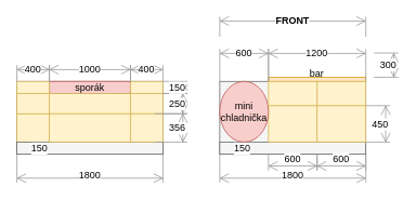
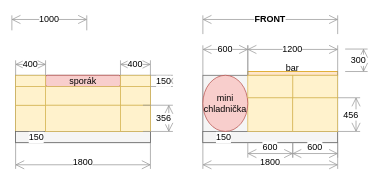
- <mxCell id="17" value="1000" style="shape=dimension;direction=west;whiteSpace=wrap;html=1;align=center;points=[];verticalAlign=top;spacingTop=-8;labelBackgroundColor=#ffffff;strokeColor=#999999;" vertex="1" parent="1"><mxGeometry x="60" y="80" width="100" height="20" as="geometry" /></mxCell>
+ <mxCell id="17" value="1000" style="shape=dimension;direction=west;whiteSpace=wrap;html=1;align=center;points=[];verticalAlign=top;spacingTop=-8;labelBackgroundColor=#ffffff;strokeColor=#999999;" vertex="1" parent="1"><mxGeometry x="15" y="20" width="100" height="20" as="geometry" /></mxCell>
- <mxCell id="19" value="250" style="shape=dimension;direction=north;whiteSpace=wrap;html=1;align=right;points=[];verticalAlign=middle;labelBackgroundColor=#ffffff;strokeColor=#999999;" vertex="1" parent="1"><mxGeometry x="200" y="115" width="30" height="25" as="geometry" /></mxCell>
- <mxCell id="26" value="450" style="shape=dimension;direction=north;whiteSpace=wrap;html=1;align=right;points=[];verticalAlign=middle;labelBackgroundColor=#ffffff;strokeColor=#999999;" vertex="1" parent="1"><mxGeometry x="440" y="130" width="40" height="45" as="geometry" /></mxCell>
+ <mxCell id="26" value="456" style="shape=dimension;direction=north;whiteSpace=wrap;html=1;align=right;points=[];verticalAlign=middle;labelBackgroundColor=#ffffff;strokeColor=#999999;" vertex="1" parent="1"><mxGeometry x="440" y="130" width="40" height="45" as="geometry" /></mxCell>
